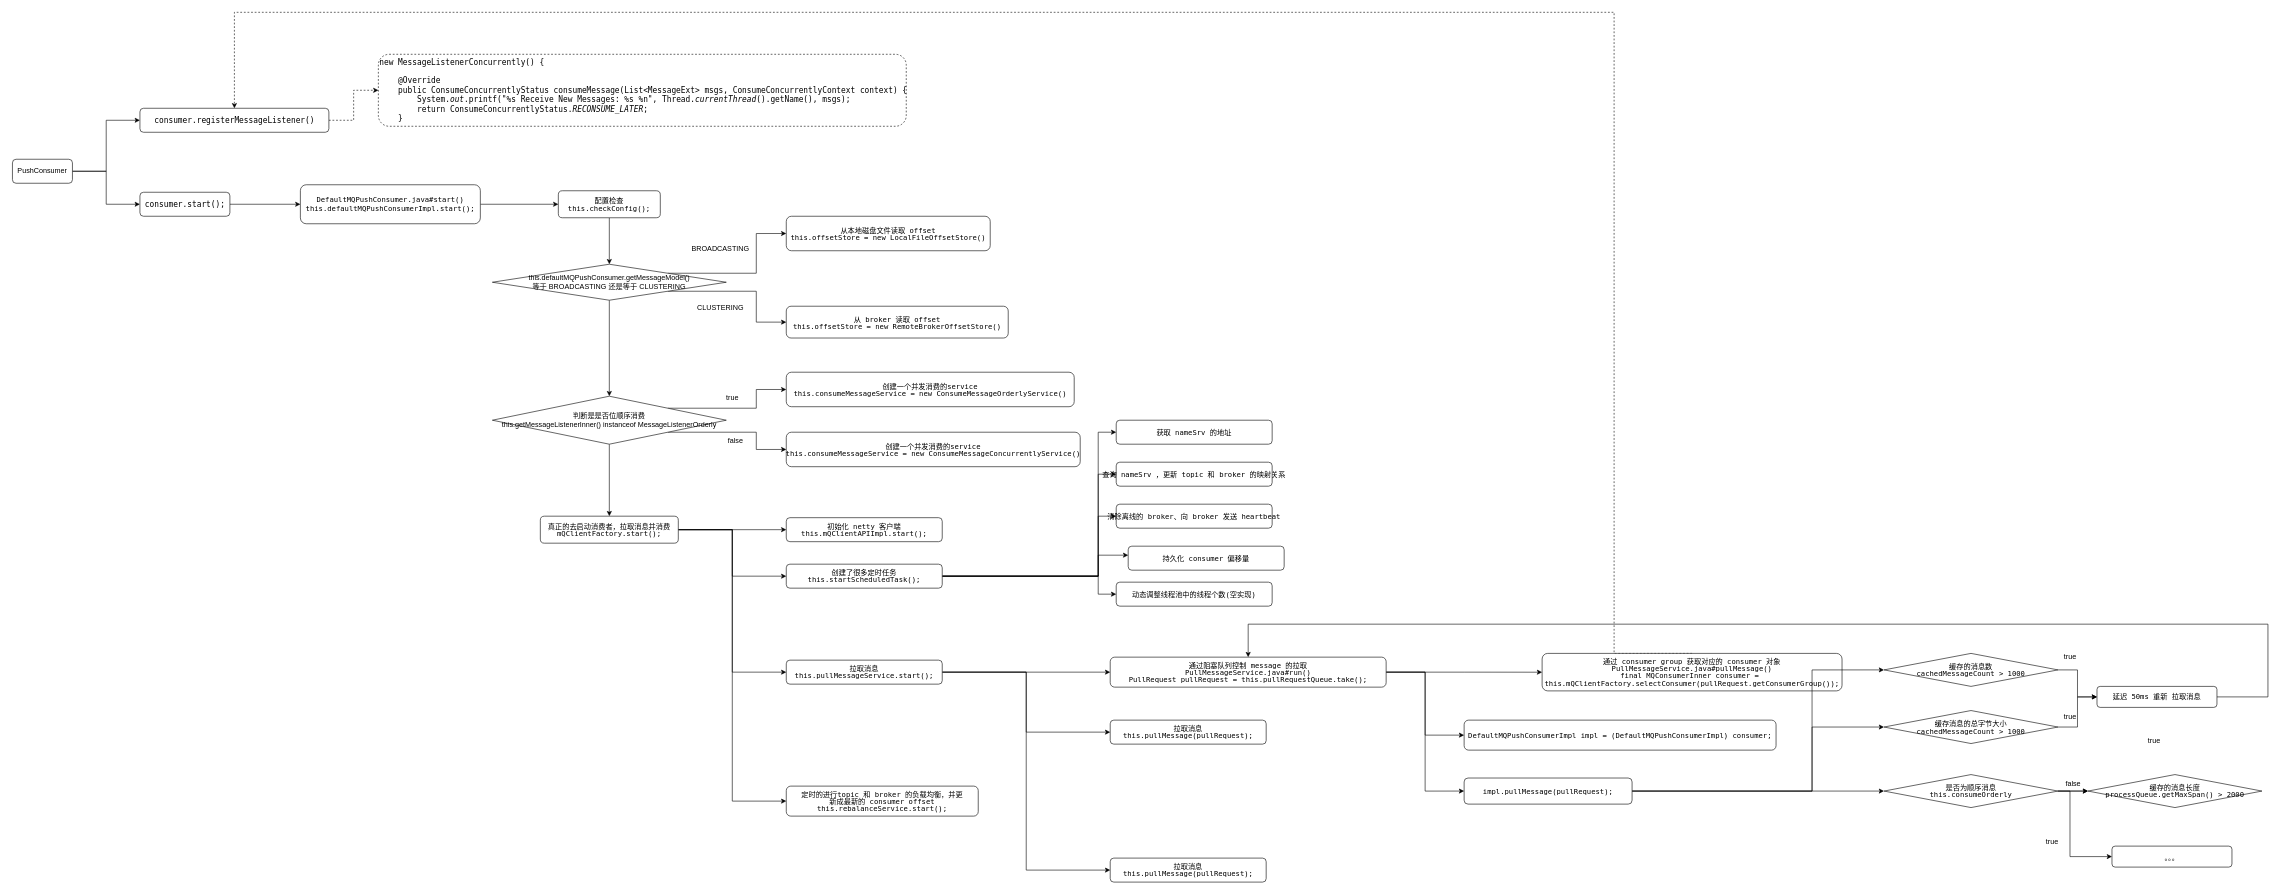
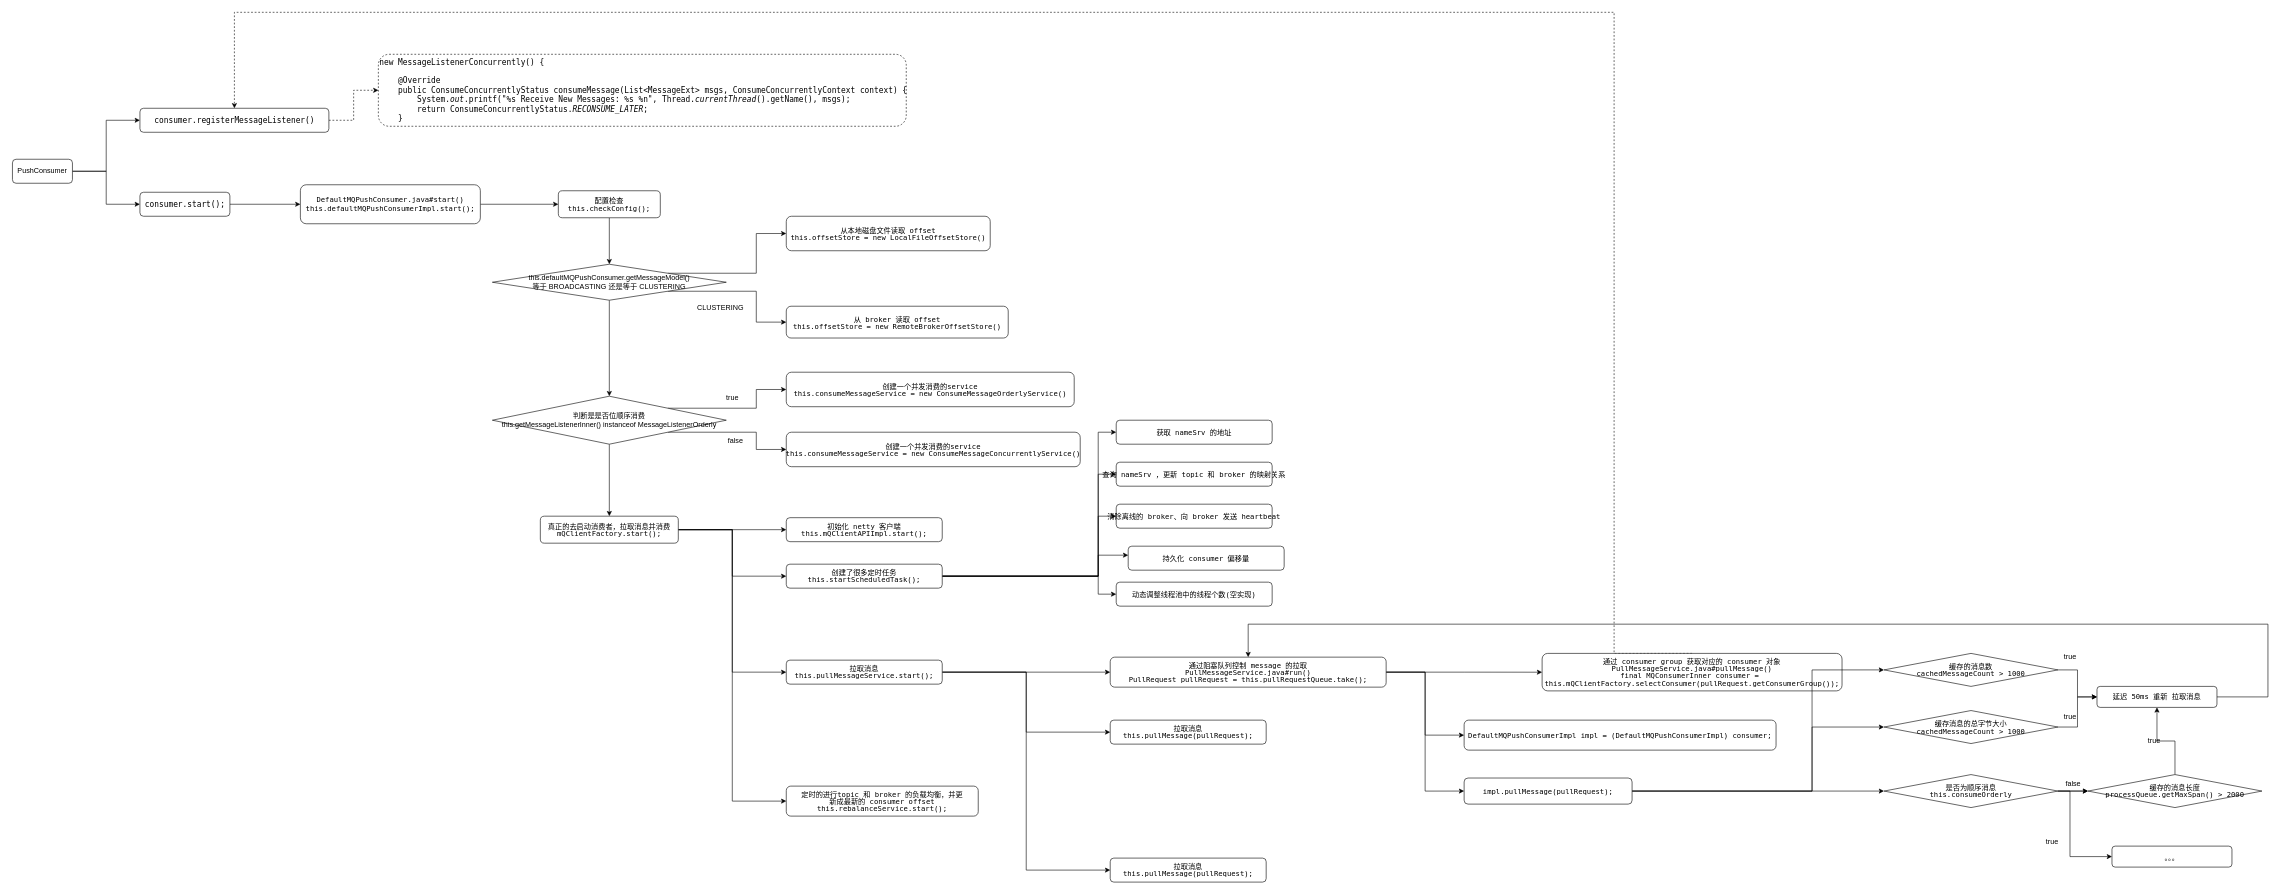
- <mxCell id="19" value="BROADCASTING" style="text;html=1;align=center;verticalAlign=middle;resizable=0;points=[];autosize=1;strokeColor=none;fillColor=none;" parent="1" vertex="1"><mxGeometry x="1140" y="400" width="120" height="30" as="geometry" /></mxCell>
+ <mxCell id="74" style="edgeStyle=orthogonalEdgeStyle;rounded=0;orthogonalLoop=1;jettySize=auto;html=1;exitX=0.5;exitY=0;exitDx=0;exitDy=0;" edge="1" parent="1" source="75" target="67"><mxGeometry relative="1" as="geometry" /></mxCell>
